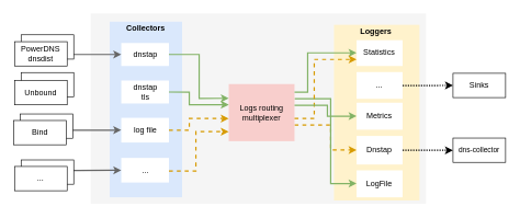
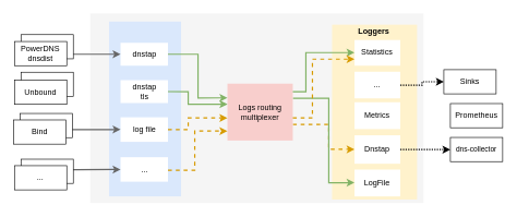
- <mxCell id="4" value="&lt;b&gt;Collectors&lt;/b&gt;" style="text;html=1;strokeColor=none;fillColor=none;align=center;verticalAlign=middle;whiteSpace=wrap;rounded=0;" parent="1" vertex="1"><mxGeometry x="201" y="32.5" width="40" height="20" as="geometry" /></mxCell>
- <mxCell id="38" value="Sinks" style="rounded=0;whiteSpace=wrap;html=1;" vertex="1" parent="1"><mxGeometry x="688" y="111.13" width="80" height="37" as="geometry" /></mxCell>
+ <mxCell id="38" value="Sinks" style="rounded=0;whiteSpace=wrap;html=1;" vertex="1" parent="1"><mxGeometry x="678" y="106.13" width="80" height="37" as="geometry" /></mxCell>
- <mxCell id="41" style="edgeStyle=orthogonalEdgeStyle;rounded=0;orthogonalLoop=1;jettySize=auto;html=1;entryX=0;entryY=0.5;entryDx=0;entryDy=0;fillColor=#d5e8d4;strokeColor=#82b366;strokeWidth=2;" edge="1" parent="1" source="20" target="10"><mxGeometry relative="1" as="geometry"><Array as="points"><mxPoint x="497" y="160" /><mxPoint x="497" y="176" /><mxPoint x="541" y="176" /></Array><mxPoint x="457" y="160" as="sourcePoint" /><mxPoint x="551.38" y="129.75" as="targetPoint" /></mxGeometry></mxCell>
+ <mxCell id="40" value="Prometheus" style="rounded=0;whiteSpace=wrap;html=1;" vertex="1" parent="1"><mxGeometry x="688" y="157.98" width="80" height="37" as="geometry" /></mxCell>
